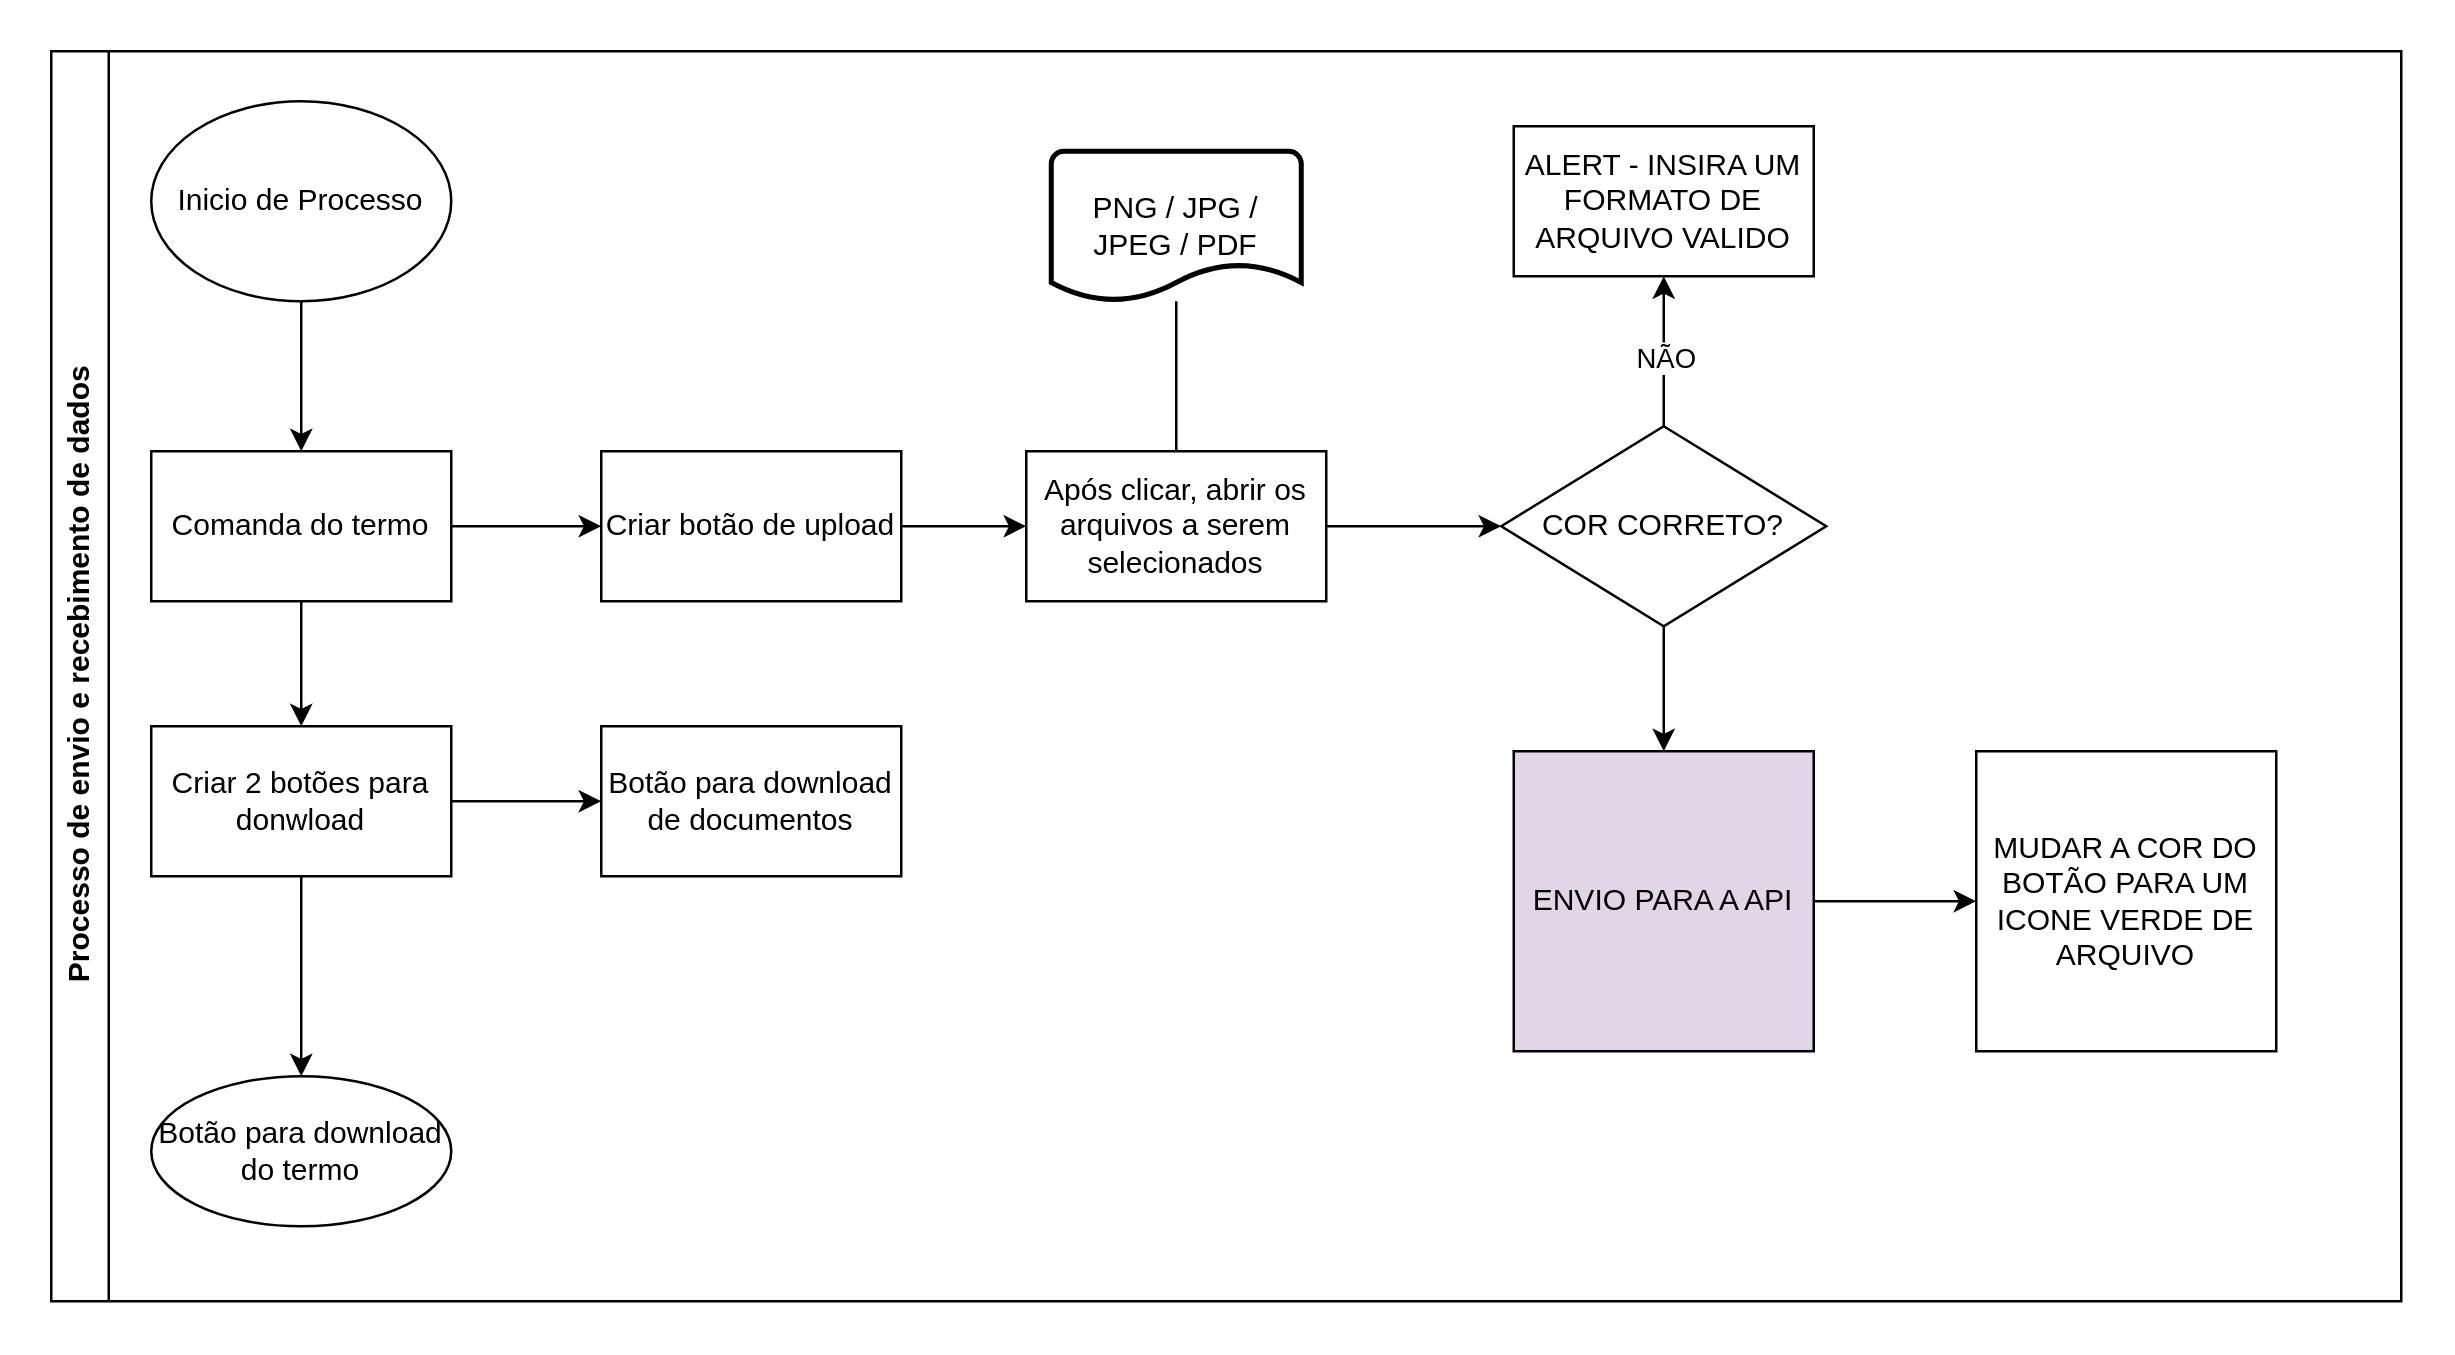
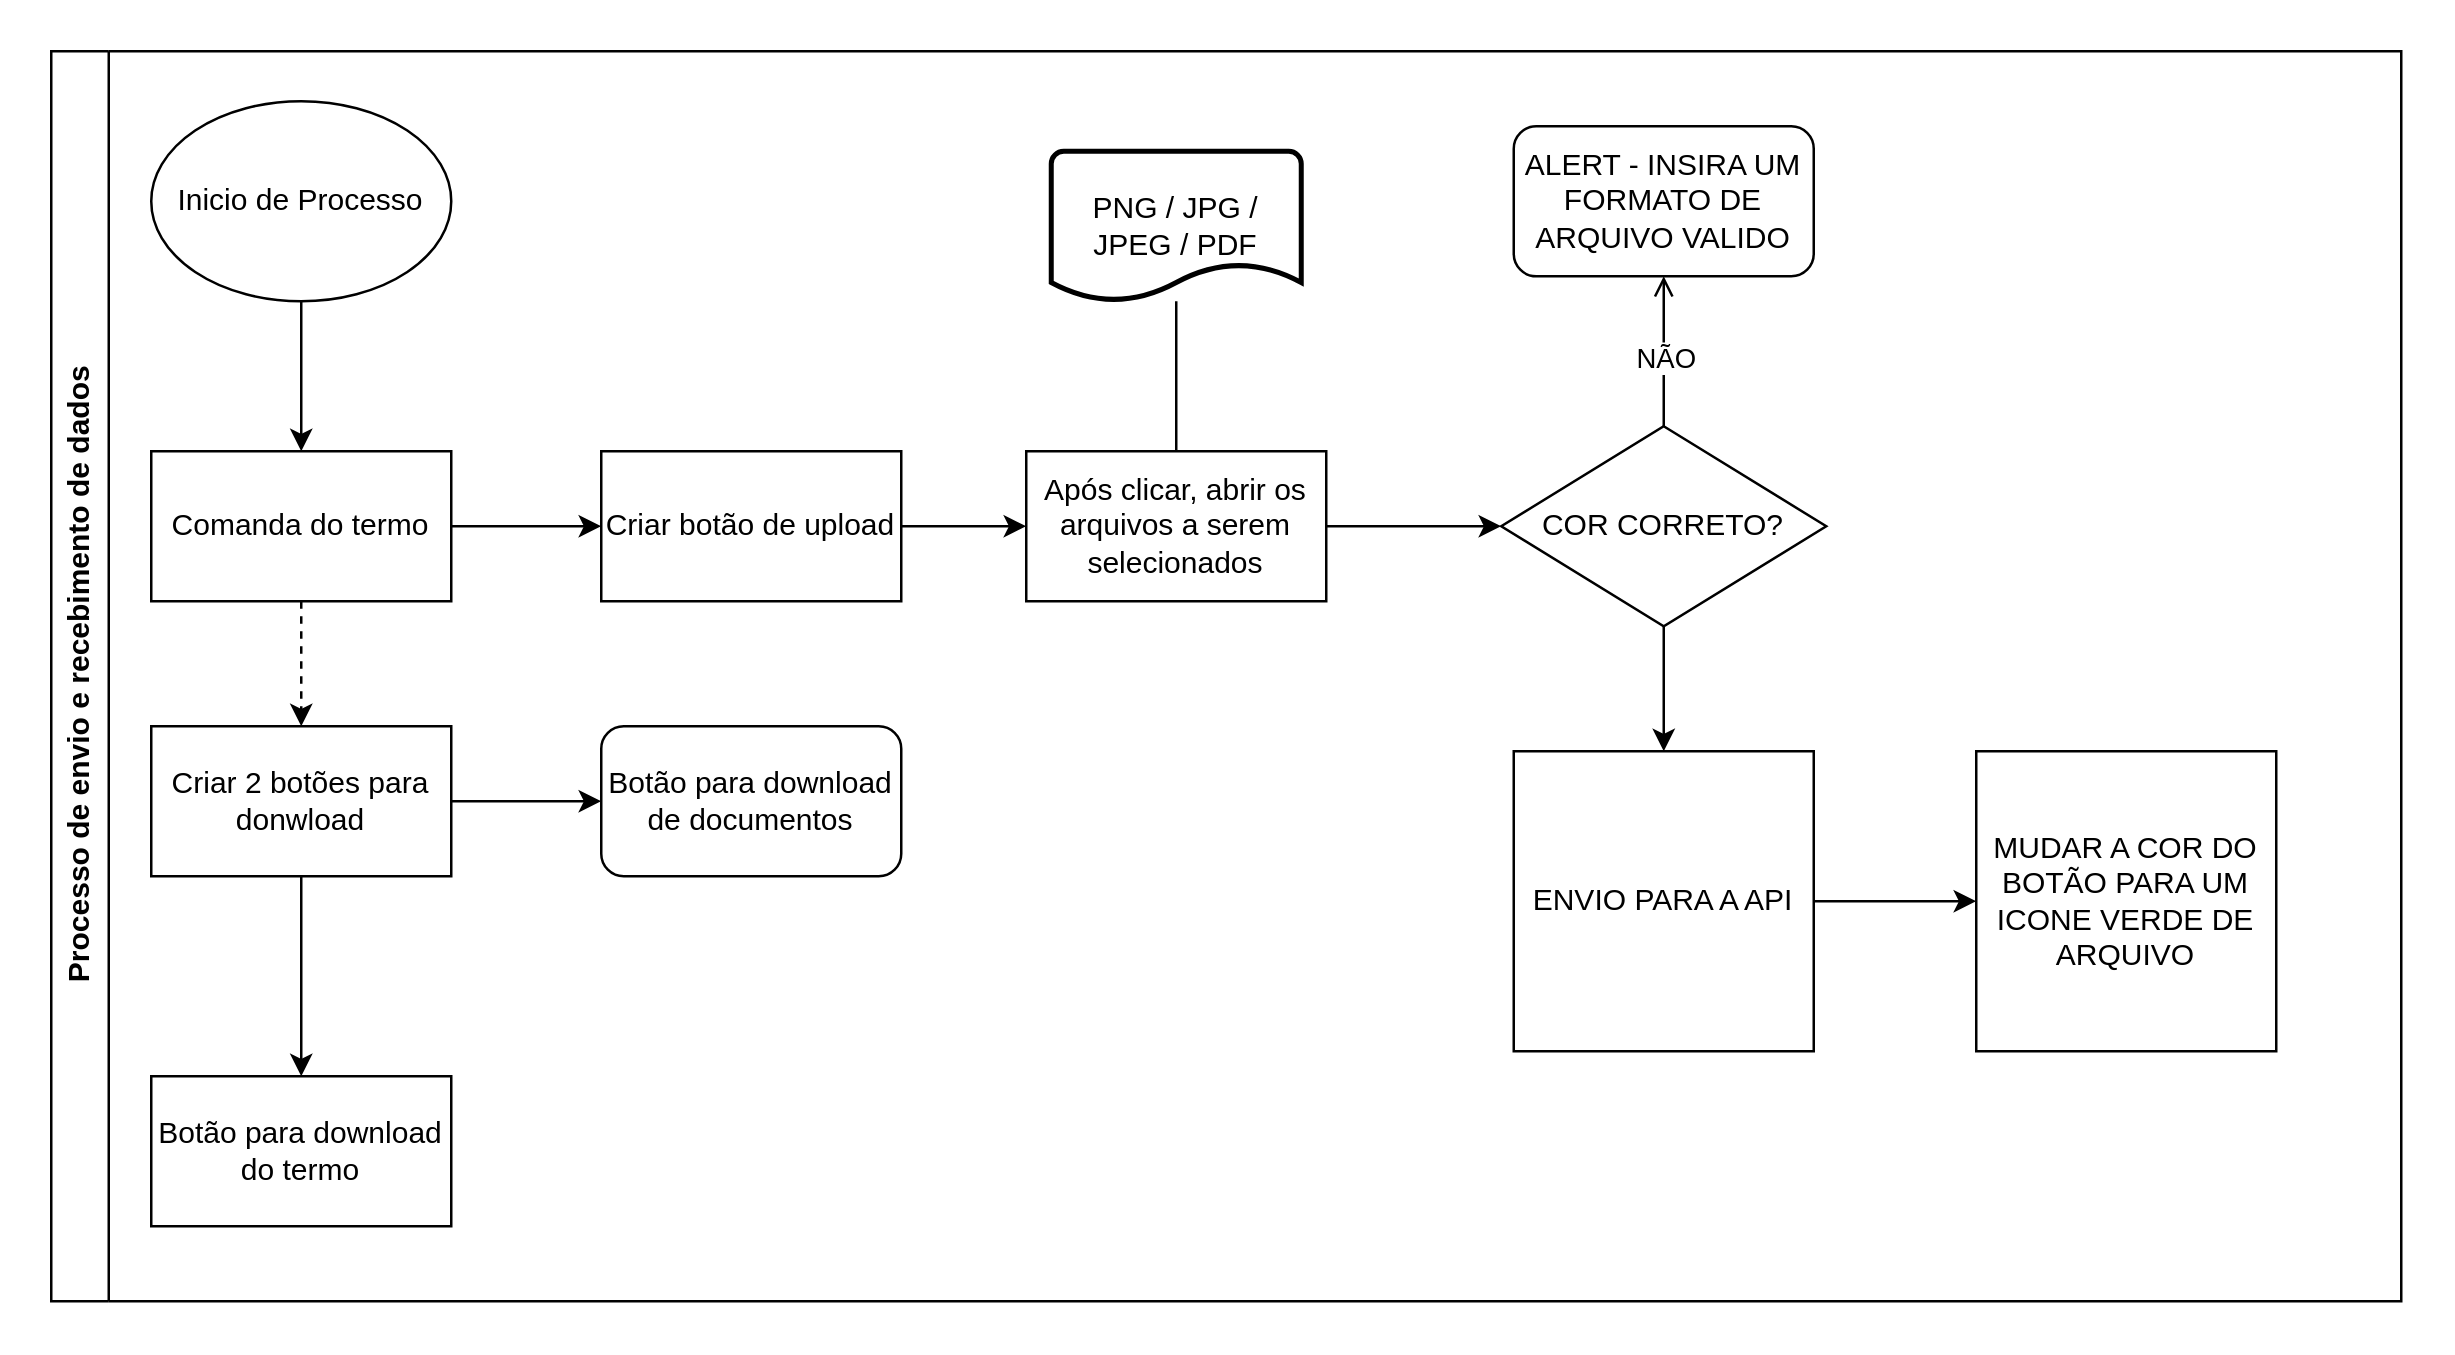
- <mxCell id="21" value="ALERT - INSIRA UM FORMATO DE ARQUIVO VALIDO" style="rounded=0;whiteSpace=wrap;html=1;" vertex="1" parent="2"><mxGeometry x="585" y="30" width="120" height="60" as="geometry" /></mxCell>
+ <mxCell id="21" value="ALERT - INSIRA UM FORMATO DE ARQUIVO VALIDO" style="whiteSpace=wrap;html=1;rounded=1;" vertex="1" parent="2"><mxGeometry x="585" y="30" width="120" height="60" as="geometry" /></mxCell>
- <mxCell id="17" style="edgeStyle=orthogonalEdgeStyle;rounded=0;orthogonalLoop=1;jettySize=auto;html=1;exitX=0.5;exitY=0;exitDx=0;exitDy=0;entryX=0.5;entryY=1;entryDx=0;entryDy=0;" edge="1" parent="2" source="20" target="21"><mxGeometry relative="1" as="geometry" /></mxCell>
+ <mxCell id="17" style="edgeStyle=orthogonalEdgeStyle;rounded=0;orthogonalLoop=1;jettySize=auto;html=1;exitX=0.5;exitY=0;exitDx=0;exitDy=0;entryX=0.5;entryY=1;entryDx=0;entryDy=0;endArrow=open;" edge="1" parent="2" source="20" target="21"><mxGeometry relative="1" as="geometry" /></mxCell>
- <mxCell id="6" style="edgeStyle=orthogonalEdgeStyle;rounded=0;orthogonalLoop=1;jettySize=auto;html=1;exitX=0.5;exitY=1;exitDx=0;exitDy=0;" edge="1" parent="2" source="7" target="12"><mxGeometry relative="1" as="geometry" /></mxCell>
+ <mxCell id="6" style="edgeStyle=orthogonalEdgeStyle;rounded=0;orthogonalLoop=1;jettySize=auto;html=1;exitX=0.5;exitY=1;exitDx=0;exitDy=0;dashed=1;" edge="1" parent="2" source="7" target="12"><mxGeometry relative="1" as="geometry" /></mxCell>
- <mxCell id="26" value="Botão para download de documentos" style="rounded=0;whiteSpace=wrap;html=1;" vertex="1" parent="2"><mxGeometry x="220" y="270" width="120" height="60" as="geometry" /></mxCell>
+ <mxCell id="26" value="Botão para download de documentos" style="whiteSpace=wrap;html=1;rounded=1;" vertex="1" parent="2"><mxGeometry x="220" y="270" width="120" height="60" as="geometry" /></mxCell>
- <mxCell id="23" value="ENVIO PARA A API" style="rounded=0;whiteSpace=wrap;html=1;fillColor=#e1d5e7;" vertex="1" parent="2"><mxGeometry x="585" y="280" width="120" height="120" as="geometry" /></mxCell>
+ <mxCell id="23" value="ENVIO PARA A API" style="rounded=0;whiteSpace=wrap;html=1;" vertex="1" parent="2"><mxGeometry x="585" y="280" width="120" height="120" as="geometry" /></mxCell>
- <mxCell id="25" value="Botão para download do termo" style="ellipse;whiteSpace=wrap;html=1;" vertex="1" parent="2"><mxGeometry x="40" y="410" width="120" height="60" as="geometry" /></mxCell>
+ <mxCell id="25" value="Botão para download do termo" style="rounded=0;whiteSpace=wrap;html=1;" vertex="1" parent="2"><mxGeometry x="40" y="410" width="120" height="60" as="geometry" /></mxCell>
